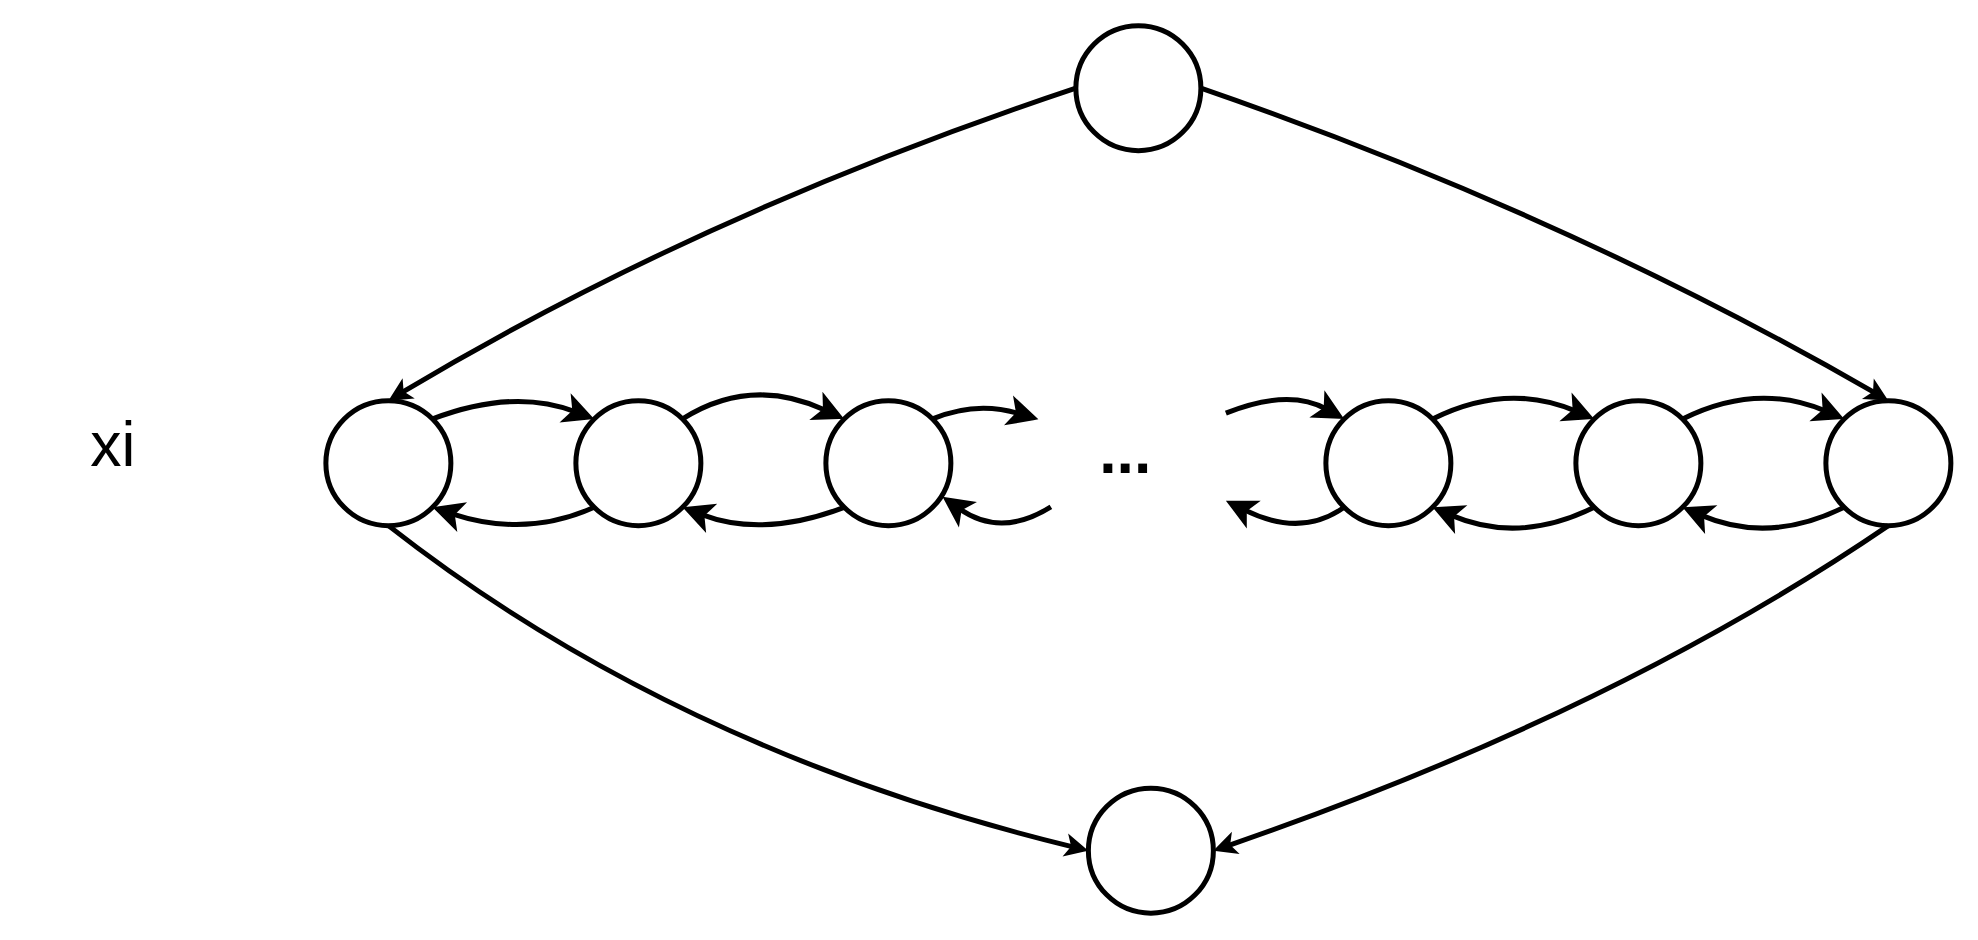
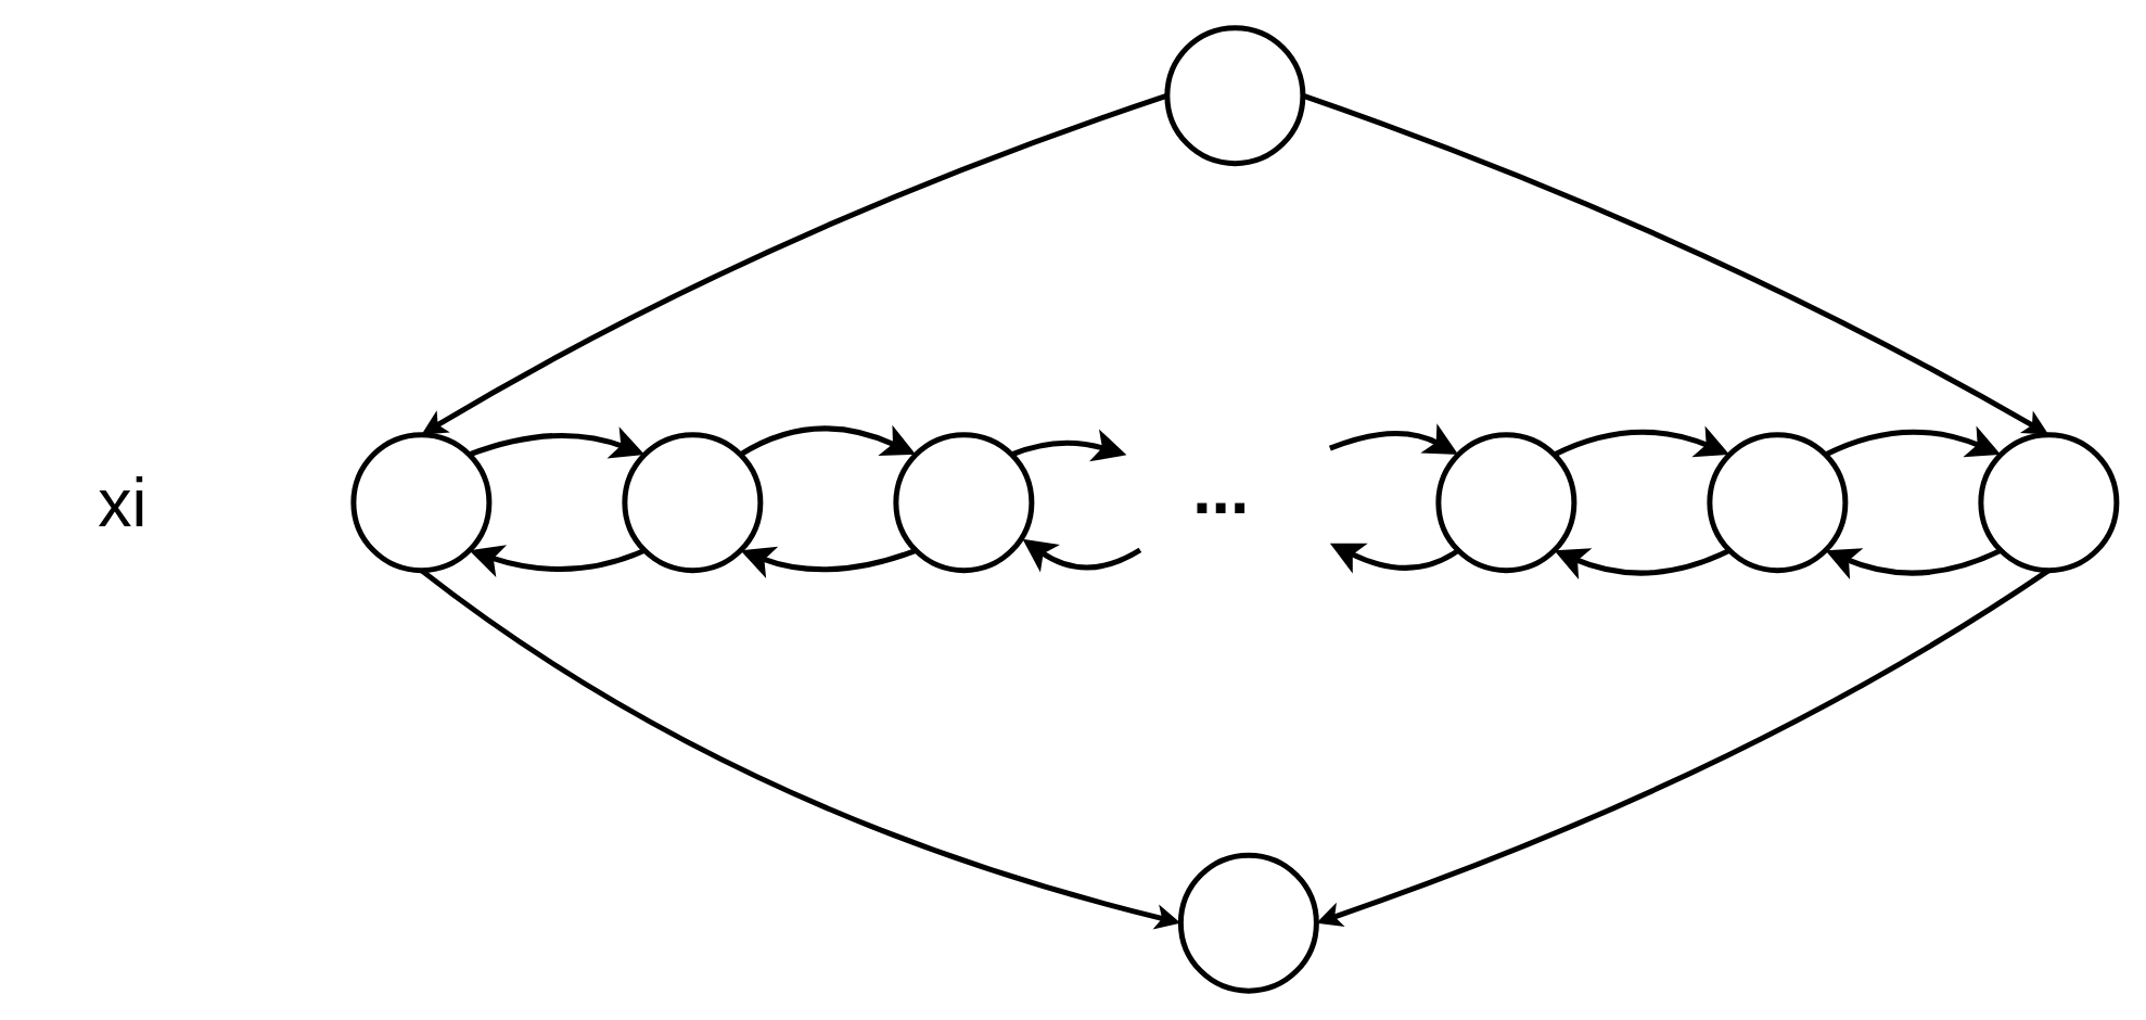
- <mxCell id="27" value="xi" style="text;html=1;strokeColor=none;fillColor=none;align=center;verticalAlign=middle;whiteSpace=wrap;rounded=0;fontSize=50;" vertex="1" parent="1"><mxGeometry x="20" y="325" width="140" height="60" as="geometry" /></mxCell>
+ <mxCell id="27" value="xi" style="text;html=1;strokeColor=none;fillColor=none;align=center;verticalAlign=middle;whiteSpace=wrap;rounded=0;fontSize=50;" vertex="1" parent="1"><mxGeometry x="20" y="340" width="140" height="60" as="geometry" /></mxCell>
